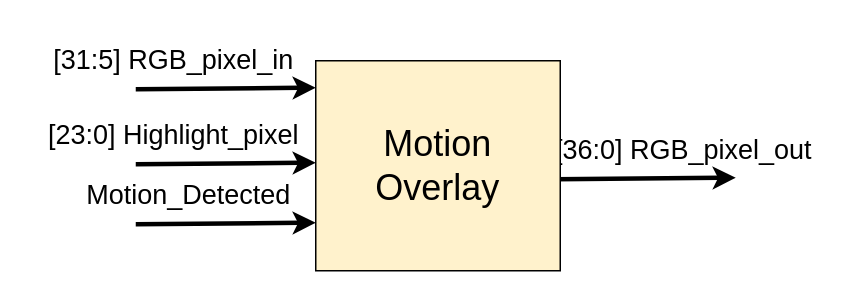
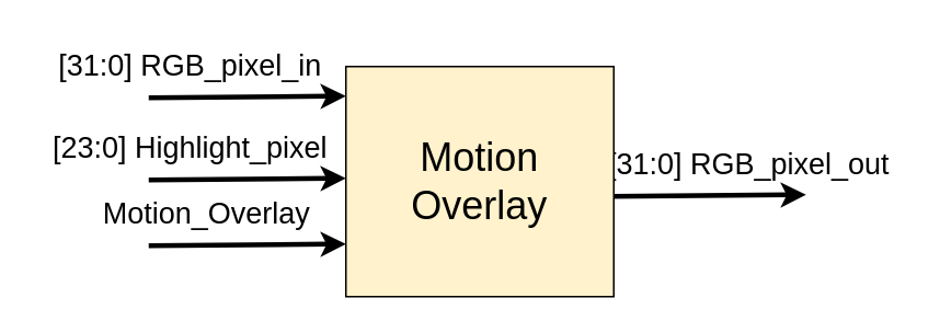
- <mxCell id="3" value="&lt;span style=&quot;font-size: 18px;&quot;&gt;[31:5] RGB_pixel_in&lt;/span&gt;" style="text;html=1;align=center;verticalAlign=middle;resizable=0;points=[];autosize=1;strokeColor=none;fillColor=none;" parent="1" vertex="1"><mxGeometry x="25" y="20" width="180" height="40" as="geometry" /></mxCell>
+ <mxCell id="3" value="&lt;span style=&quot;font-size: 18px;&quot;&gt;[31:0] RGB_pixel_in&lt;/span&gt;" style="text;html=1;align=center;verticalAlign=middle;resizable=0;points=[];autosize=1;strokeColor=none;fillColor=none;" parent="1" vertex="1"><mxGeometry x="25" y="20" width="180" height="40" as="geometry" /></mxCell>
- <mxCell id="5" value="&lt;span style=&quot;font-size: 18px;&quot;&gt;[36:0] RGB_pixel_out&lt;/span&gt;" style="text;html=1;align=center;verticalAlign=middle;resizable=0;points=[];autosize=1;strokeColor=none;fillColor=none;" parent="1" vertex="1"><mxGeometry x="360" y="80" width="190" height="40" as="geometry" /></mxCell>
+ <mxCell id="5" value="&lt;span style=&quot;font-size: 18px;&quot;&gt;[31:0] RGB_pixel_out&lt;/span&gt;" style="text;html=1;align=center;verticalAlign=middle;resizable=0;points=[];autosize=1;strokeColor=none;fillColor=none;" parent="1" vertex="1"><mxGeometry x="360" y="80" width="190" height="40" as="geometry" /></mxCell>
- <mxCell id="10" value="&lt;span style=&quot;font-size: 18px;&quot;&gt;Motion_Detected&lt;/span&gt;" style="text;html=1;align=center;verticalAlign=middle;resizable=0;points=[];autosize=1;strokeColor=none;fillColor=none;" vertex="1" parent="1"><mxGeometry x="45" y="110" width="160" height="40" as="geometry" /></mxCell>
+ <mxCell id="10" value="&lt;span style=&quot;font-size: 18px;&quot;&gt;Motion_Overlay&lt;/span&gt;" style="text;html=1;align=center;verticalAlign=middle;resizable=0;points=[];autosize=1;strokeColor=none;fillColor=none;" vertex="1" parent="1"><mxGeometry x="45" y="110" width="160" height="40" as="geometry" /></mxCell>
